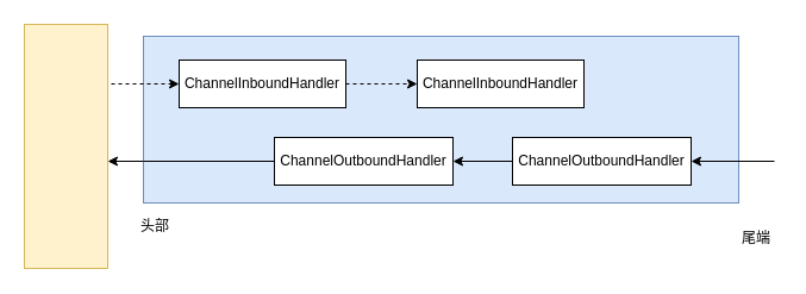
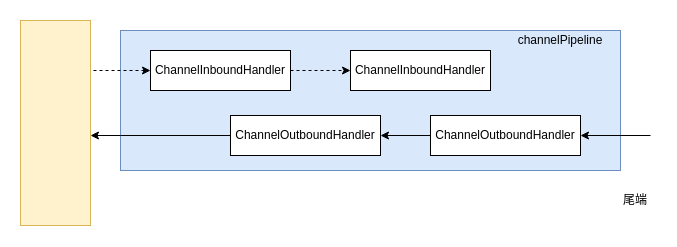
+ <mxCell id="12" value="channelPipeline" style="text;html=1;strokeColor=none;fillColor=none;align=center;verticalAlign=middle;whiteSpace=wrap;rounded=0;" vertex="1" parent="1"><mxGeometry x="510" y="30" width="100" height="20" as="geometry" /></mxCell>
- <mxCell id="14" value="头部" style="text;html=1;strokeColor=none;fillColor=none;align=center;verticalAlign=middle;whiteSpace=wrap;rounded=0;" vertex="1" parent="1"><mxGeometry x="110" y="180" width="40" height="20" as="geometry" /></mxCell>
